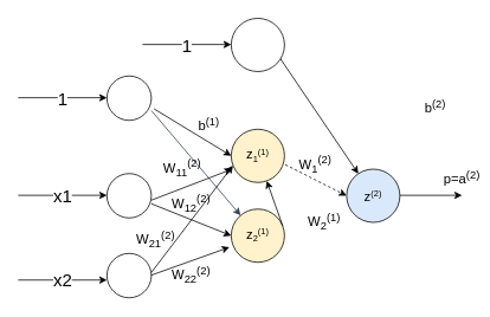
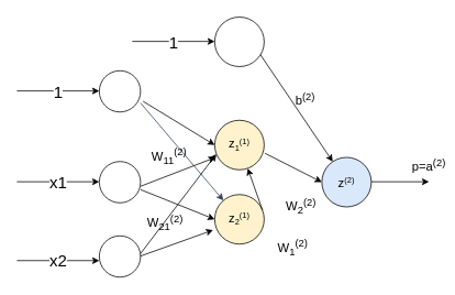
- <mxCell id="18" value="b&lt;sup&gt;(2)&lt;/sup&gt;" style="text;html=1;strokeColor=none;fillColor=none;align=center;verticalAlign=middle;whiteSpace=wrap;rounded=0;fontSize=15;" parent="1" vertex="1"><mxGeometry x="480" y="105" width="20" height="30" as="geometry" /></mxCell>
+ <mxCell id="18" value="b&lt;sup&gt;(2)&lt;/sup&gt;" style="text;html=1;strokeColor=none;fillColor=none;align=center;verticalAlign=middle;whiteSpace=wrap;rounded=0;fontSize=15;" parent="1" vertex="1"><mxGeometry x="360" y="105" width="20" height="30" as="geometry" /></mxCell>
- <mxCell id="26" value="b&lt;sup&gt;(1)&lt;/sup&gt;" style="text;html=1;strokeColor=none;fillColor=none;align=center;verticalAlign=middle;whiteSpace=wrap;rounded=0;fontSize=15;" vertex="1" parent="1"><mxGeometry x="225" y="125" width="20" height="30" as="geometry" /></mxCell>
- <mxCell id="24" value="W&lt;sub&gt;1&lt;/sub&gt;&lt;sup&gt;(2)&lt;/sup&gt;" style="text;html=1;strokeColor=none;fillColor=none;align=center;verticalAlign=middle;whiteSpace=wrap;rounded=0;fontSize=15;" parent="1" vertex="1"><mxGeometry x="340" y="170" width="30" height="30" as="geometry" /></mxCell>
+ <mxCell id="24" value="W&lt;sub&gt;1&lt;/sub&gt;&lt;sup&gt;(2)&lt;/sup&gt;" style="text;html=1;strokeColor=none;fillColor=none;align=center;verticalAlign=middle;whiteSpace=wrap;rounded=0;fontSize=15;" parent="1" vertex="1"><mxGeometry x="340" y="285" width="30" height="30" as="geometry" /></mxCell>
- <mxCell id="22" value="" style="endArrow=classic;html=1;rounded=0;fontSize=15;entryX=0;entryY=0.5;entryDx=0;entryDy=0;exitX=1.017;exitY=0.667;exitDx=0;exitDy=0;exitPerimeter=0;dashed=1;" parent="1" source="11" target="20" edge="1"><mxGeometry width="50" height="50" relative="1" as="geometry"><mxPoint x="80" y="115" as="sourcePoint" /><mxPoint x="130" y="65" as="targetPoint" /></mxGeometry></mxCell>
+ <mxCell id="22" value="" style="endArrow=classic;html=1;rounded=0;fontSize=15;entryX=0;entryY=0.5;entryDx=0;entryDy=0;exitX=1.017;exitY=0.667;exitDx=0;exitDy=0;exitPerimeter=0;" parent="1" source="11" target="20" edge="1"><mxGeometry width="50" height="50" relative="1" as="geometry"><mxPoint x="80" y="115" as="sourcePoint" /><mxPoint x="130" y="65" as="targetPoint" /></mxGeometry></mxCell>
- <mxCell id="29" value="W&lt;sub&gt;12&lt;/sub&gt;&lt;sup&gt;(2)&lt;/sup&gt;" style="text;html=1;strokeColor=none;fillColor=none;align=center;verticalAlign=middle;whiteSpace=wrap;rounded=0;fontSize=15;" vertex="1" parent="1"><mxGeometry x="200" y="214" width="30" height="30" as="geometry" /></mxCell>
- <mxCell id="25" value="W&lt;sub&gt;2&lt;/sub&gt;&lt;sup&gt;(1)&lt;/sup&gt;" style="text;html=1;strokeColor=none;fillColor=none;align=center;verticalAlign=middle;whiteSpace=wrap;rounded=0;fontSize=15;" vertex="1" parent="1"><mxGeometry x="350" y="235" width="30" height="30" as="geometry" /></mxCell>
+ <mxCell id="25" value="W&lt;sub&gt;2&lt;/sub&gt;&lt;sup&gt;(2)&lt;/sup&gt;" style="text;html=1;strokeColor=none;fillColor=none;align=center;verticalAlign=middle;whiteSpace=wrap;rounded=0;fontSize=15;" vertex="1" parent="1"><mxGeometry x="350" y="235" width="30" height="30" as="geometry" /></mxCell>
- <mxCell id="30" value="W&lt;sub&gt;21&lt;/sub&gt;&lt;sup&gt;(2)&lt;/sup&gt;" style="text;html=1;strokeColor=none;fillColor=none;align=center;verticalAlign=middle;whiteSpace=wrap;rounded=0;fontSize=15;" vertex="1" parent="1"><mxGeometry x="160" y="255" width="30" height="30" as="geometry" /></mxCell>
+ <mxCell id="30" value="W&lt;sub&gt;21&lt;/sub&gt;&lt;sup&gt;(2)&lt;/sup&gt;" style="text;html=1;strokeColor=none;fillColor=none;align=center;verticalAlign=middle;whiteSpace=wrap;rounded=0;fontSize=15;" vertex="1" parent="1"><mxGeometry x="185" y="255" width="30" height="30" as="geometry" /></mxCell>
- <mxCell id="31" value="W&lt;sub&gt;22&lt;/sub&gt;&lt;sup&gt;(2)&lt;/sup&gt;" style="text;html=1;strokeColor=none;fillColor=none;align=center;verticalAlign=middle;whiteSpace=wrap;rounded=0;fontSize=15;" vertex="1" parent="1"><mxGeometry x="200" y="295" width="30" height="30" as="geometry" /></mxCell>
